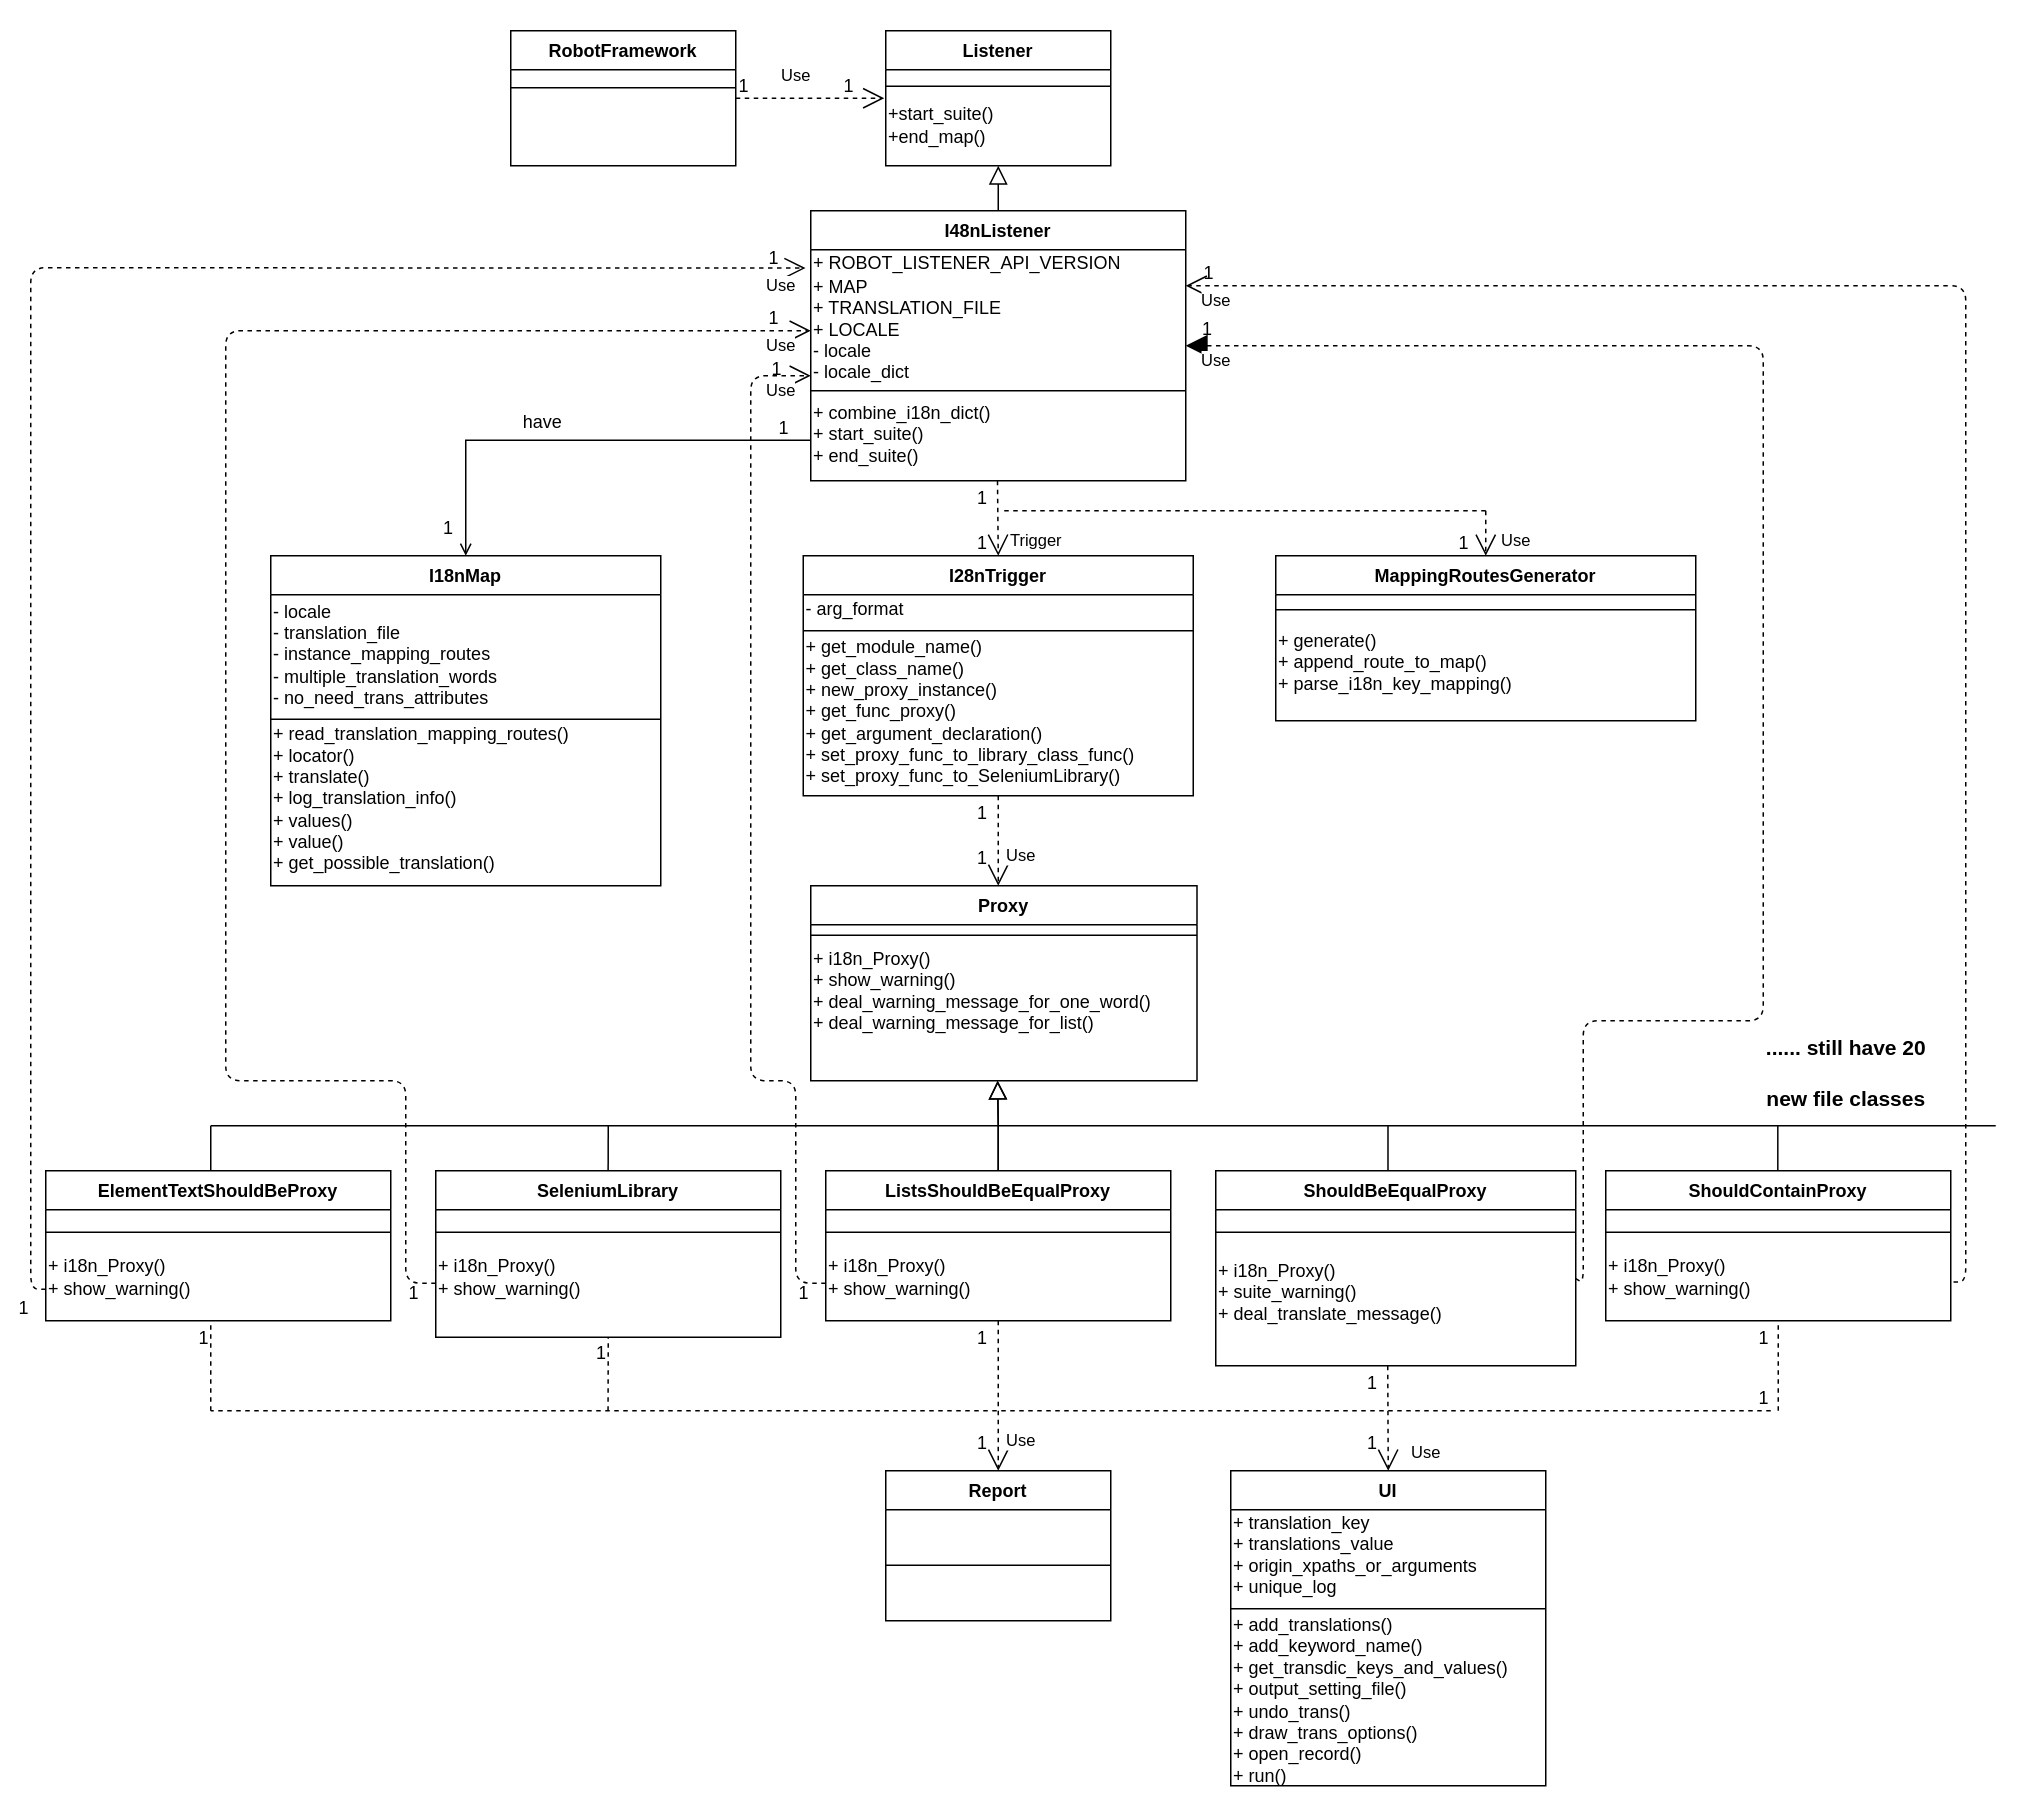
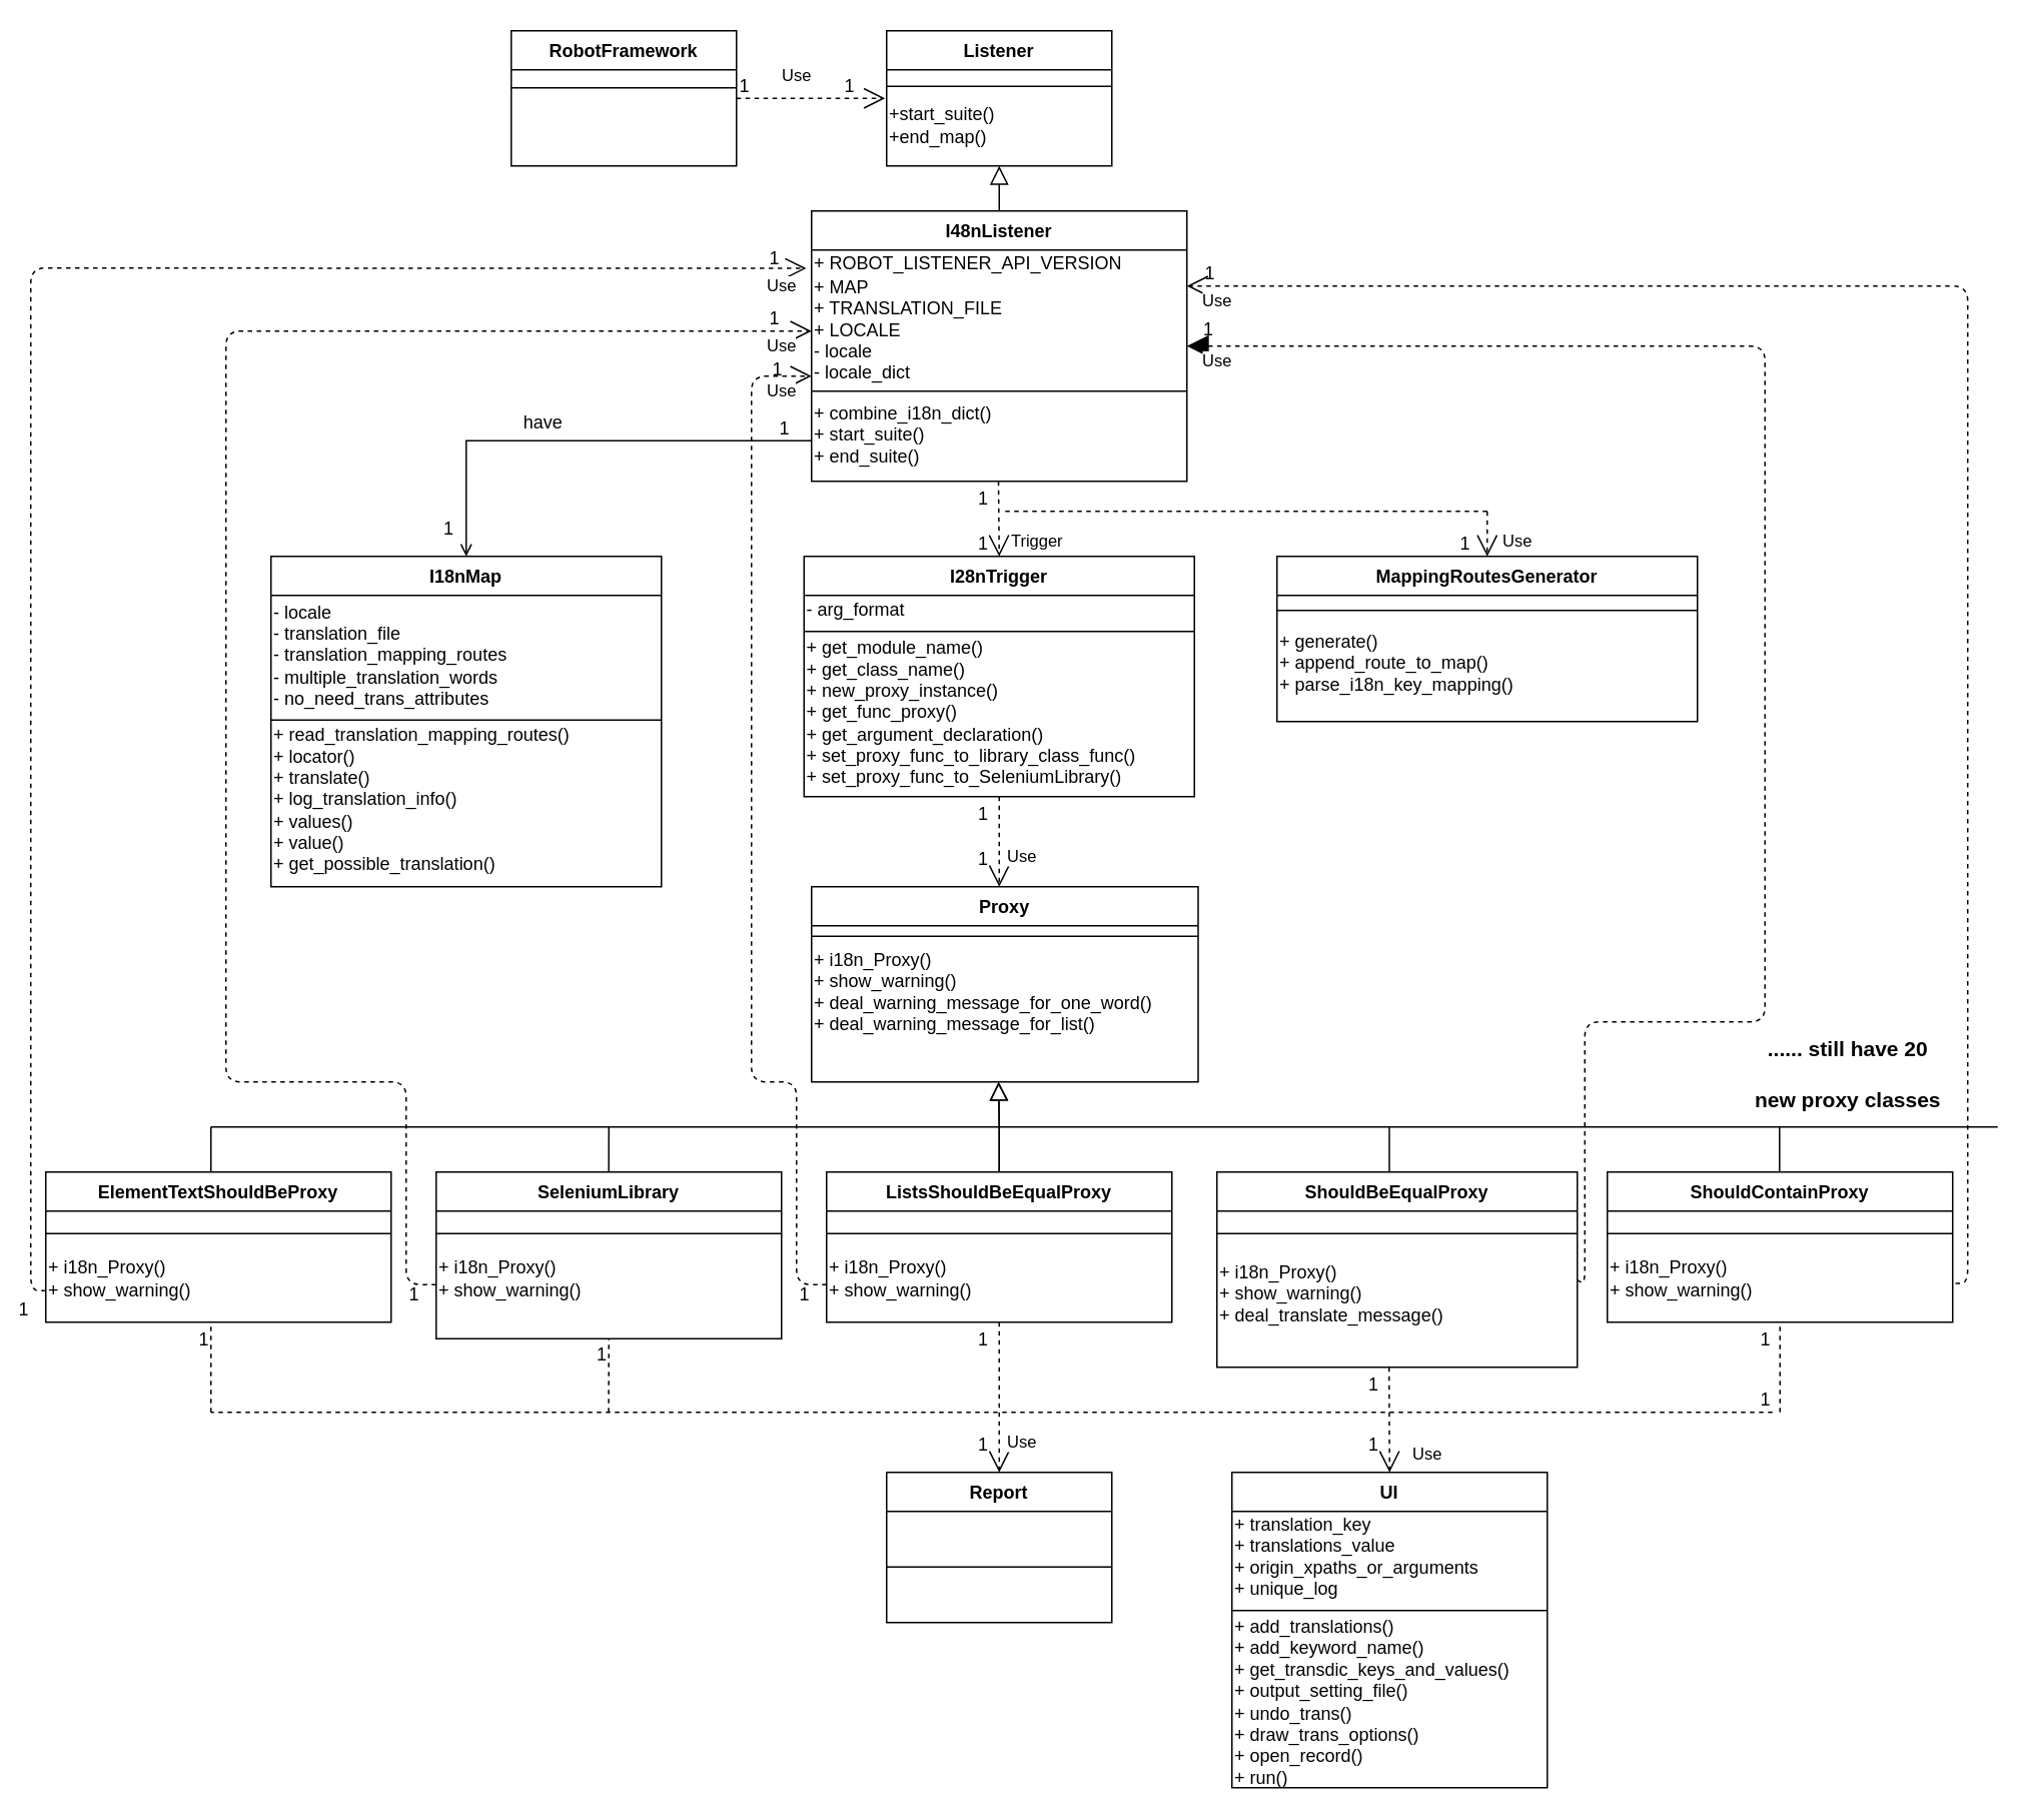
- <mxCell id="17" value="- locale&lt;br&gt;- translation_file&lt;br&gt;- instance_mapping_routes&lt;br&gt;- multiple_translation_words&lt;br&gt;- no_need_trans_attributes" style="text;html=1;align=left;verticalAlign=middle;resizable=0;points=[];autosize=1;strokeColor=none;" parent="16" vertex="1"><mxGeometry y="26" width="260" height="80" as="geometry" /></mxCell>
+ <mxCell id="17" value="- locale&lt;br&gt;- translation_file&lt;br&gt;- translation_mapping_routes&lt;br&gt;- multiple_translation_words&lt;br&gt;- no_need_trans_attributes" style="text;html=1;align=left;verticalAlign=middle;resizable=0;points=[];autosize=1;strokeColor=none;" parent="16" vertex="1"><mxGeometry y="26" width="260" height="80" as="geometry" /></mxCell>
- <mxCell id="39" value="&lt;b&gt;&lt;font style=&quot;font-size: 14px&quot;&gt;...... still have 20 &lt;br&gt;&lt;br&gt;new file classes&lt;/font&gt;&lt;/b&gt;" style="text;html=1;align=center;verticalAlign=middle;resizable=0;points=[];autosize=1;strokeColor=none;" parent="1" vertex="1"><mxGeometry x="1160" y="690" width="140" height="50" as="geometry" /></mxCell>
+ <mxCell id="39" value="&lt;b&gt;&lt;font style=&quot;font-size: 14px&quot;&gt;...... still have 20 &lt;br&gt;&lt;br&gt;new proxy classes&lt;/font&gt;&lt;/b&gt;" style="text;html=1;align=center;verticalAlign=middle;resizable=0;points=[];autosize=1;strokeColor=none;" parent="1" vertex="1"><mxGeometry x="1160" y="690" width="140" height="50" as="geometry" /></mxCell>
- <mxCell id="11" value="+ i18n_Proxy()&lt;br&gt;+ suite_warning()&lt;br&gt;+ deal_translate_message()" style="text;html=1;align=left;verticalAlign=middle;resizable=0;points=[];autosize=1;strokeColor=none;" parent="9" vertex="1"><mxGeometry y="56" width="240" height="50" as="geometry" /></mxCell>
+ <mxCell id="11" value="+ i18n_Proxy()&lt;br&gt;+ show_warning()&lt;br&gt;+ deal_translate_message()" style="text;html=1;align=left;verticalAlign=middle;resizable=0;points=[];autosize=1;strokeColor=none;" parent="9" vertex="1"><mxGeometry y="56" width="240" height="50" as="geometry" /></mxCell>
